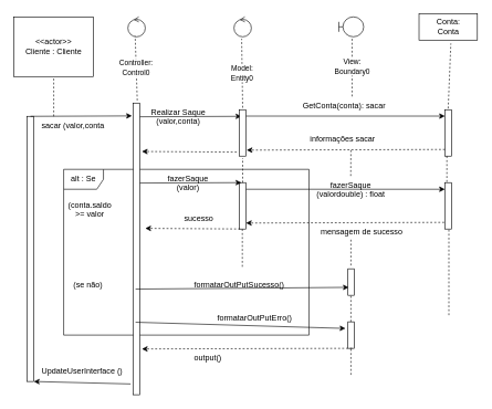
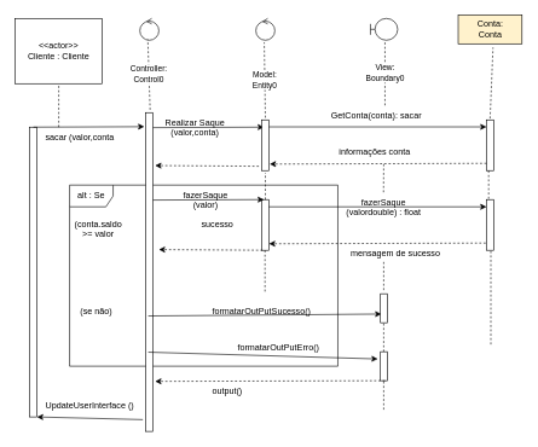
- <mxCell id="23" value="Conta:&lt;br&gt;Conta" style="html=1;" vertex="1" parent="1"><mxGeometry x="631" y="20" width="88" height="40" as="geometry" /></mxCell>
+ <mxCell id="23" value="Conta:&lt;br&gt;Conta" style="html=1;fillColor=#fff2cc;" vertex="1" parent="1"><mxGeometry x="631" y="20" width="88" height="40" as="geometry" /></mxCell>
- <mxCell id="39" value="&lt;div style=&quot;text-align: center;&quot;&gt;informações sacar&lt;/div&gt;" style="text;whiteSpace=wrap;html=1;" vertex="1" parent="1"><mxGeometry x="465" y="195" width="150" height="20" as="geometry" /></mxCell>
+ <mxCell id="39" value="&lt;div style=&quot;text-align: center;&quot;&gt;informações conta&lt;/div&gt;" style="text;whiteSpace=wrap;html=1;" vertex="1" parent="1"><mxGeometry x="465" y="195" width="150" height="20" as="geometry" /></mxCell>
- <mxCell id="53" value="&lt;div style=&quot;text-align: center;&quot;&gt;sucesso&lt;/div&gt;" style="text;whiteSpace=wrap;html=1;" vertex="1" parent="1"><mxGeometry x="275" y="315" width="60" height="20" as="geometry" /></mxCell>
+ <mxCell id="53" value="&lt;div style=&quot;text-align: center;&quot;&gt;sucesso&lt;/div&gt;" style="text;whiteSpace=wrap;html=1;" vertex="1" parent="1"><mxGeometry x="275" y="295" width="60" height="20" as="geometry" /></mxCell>
